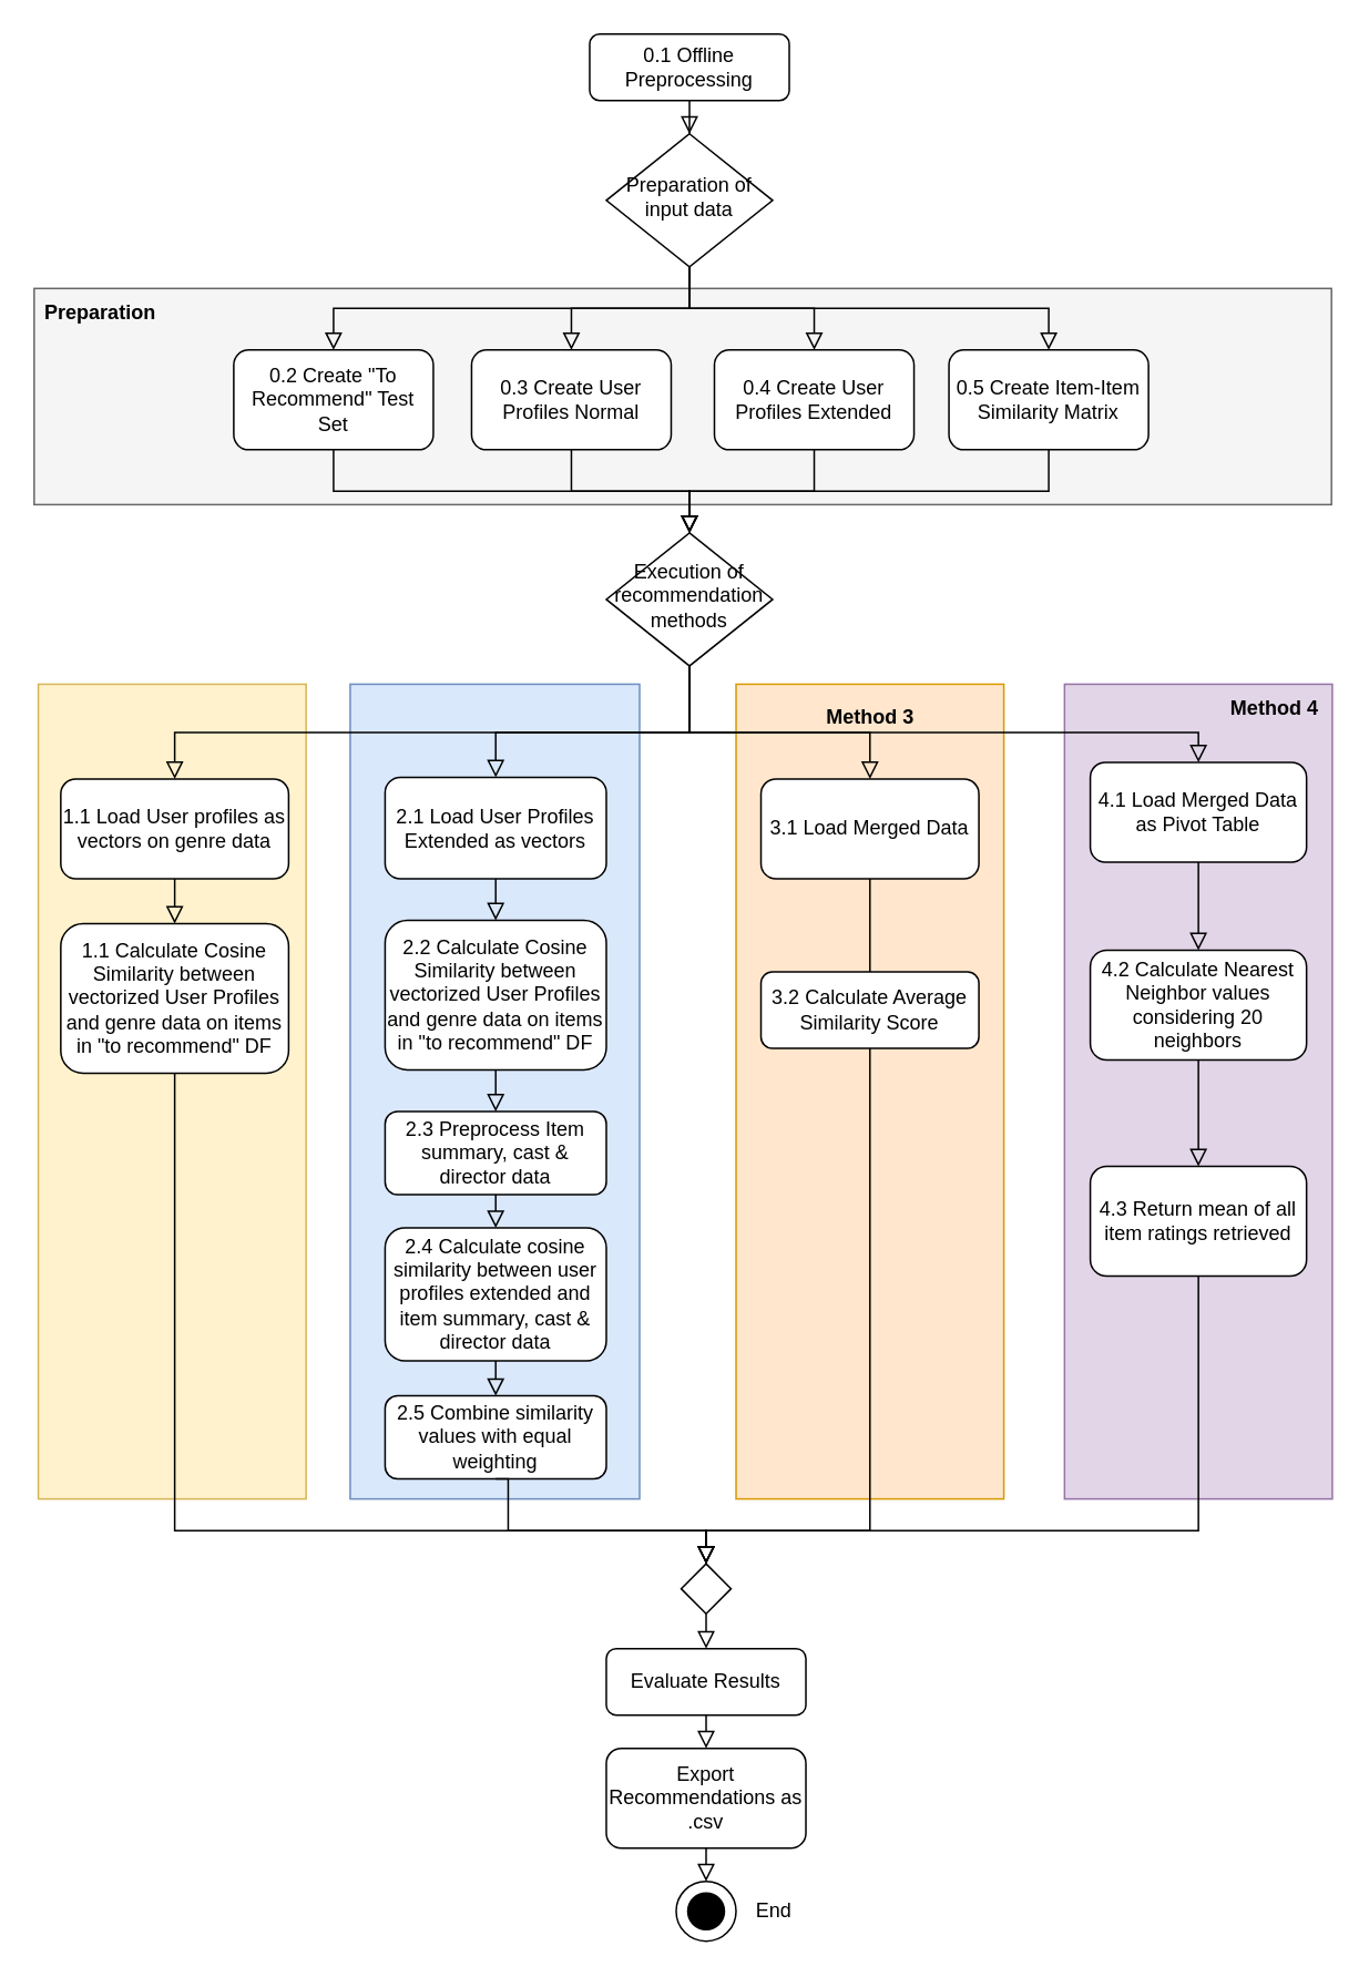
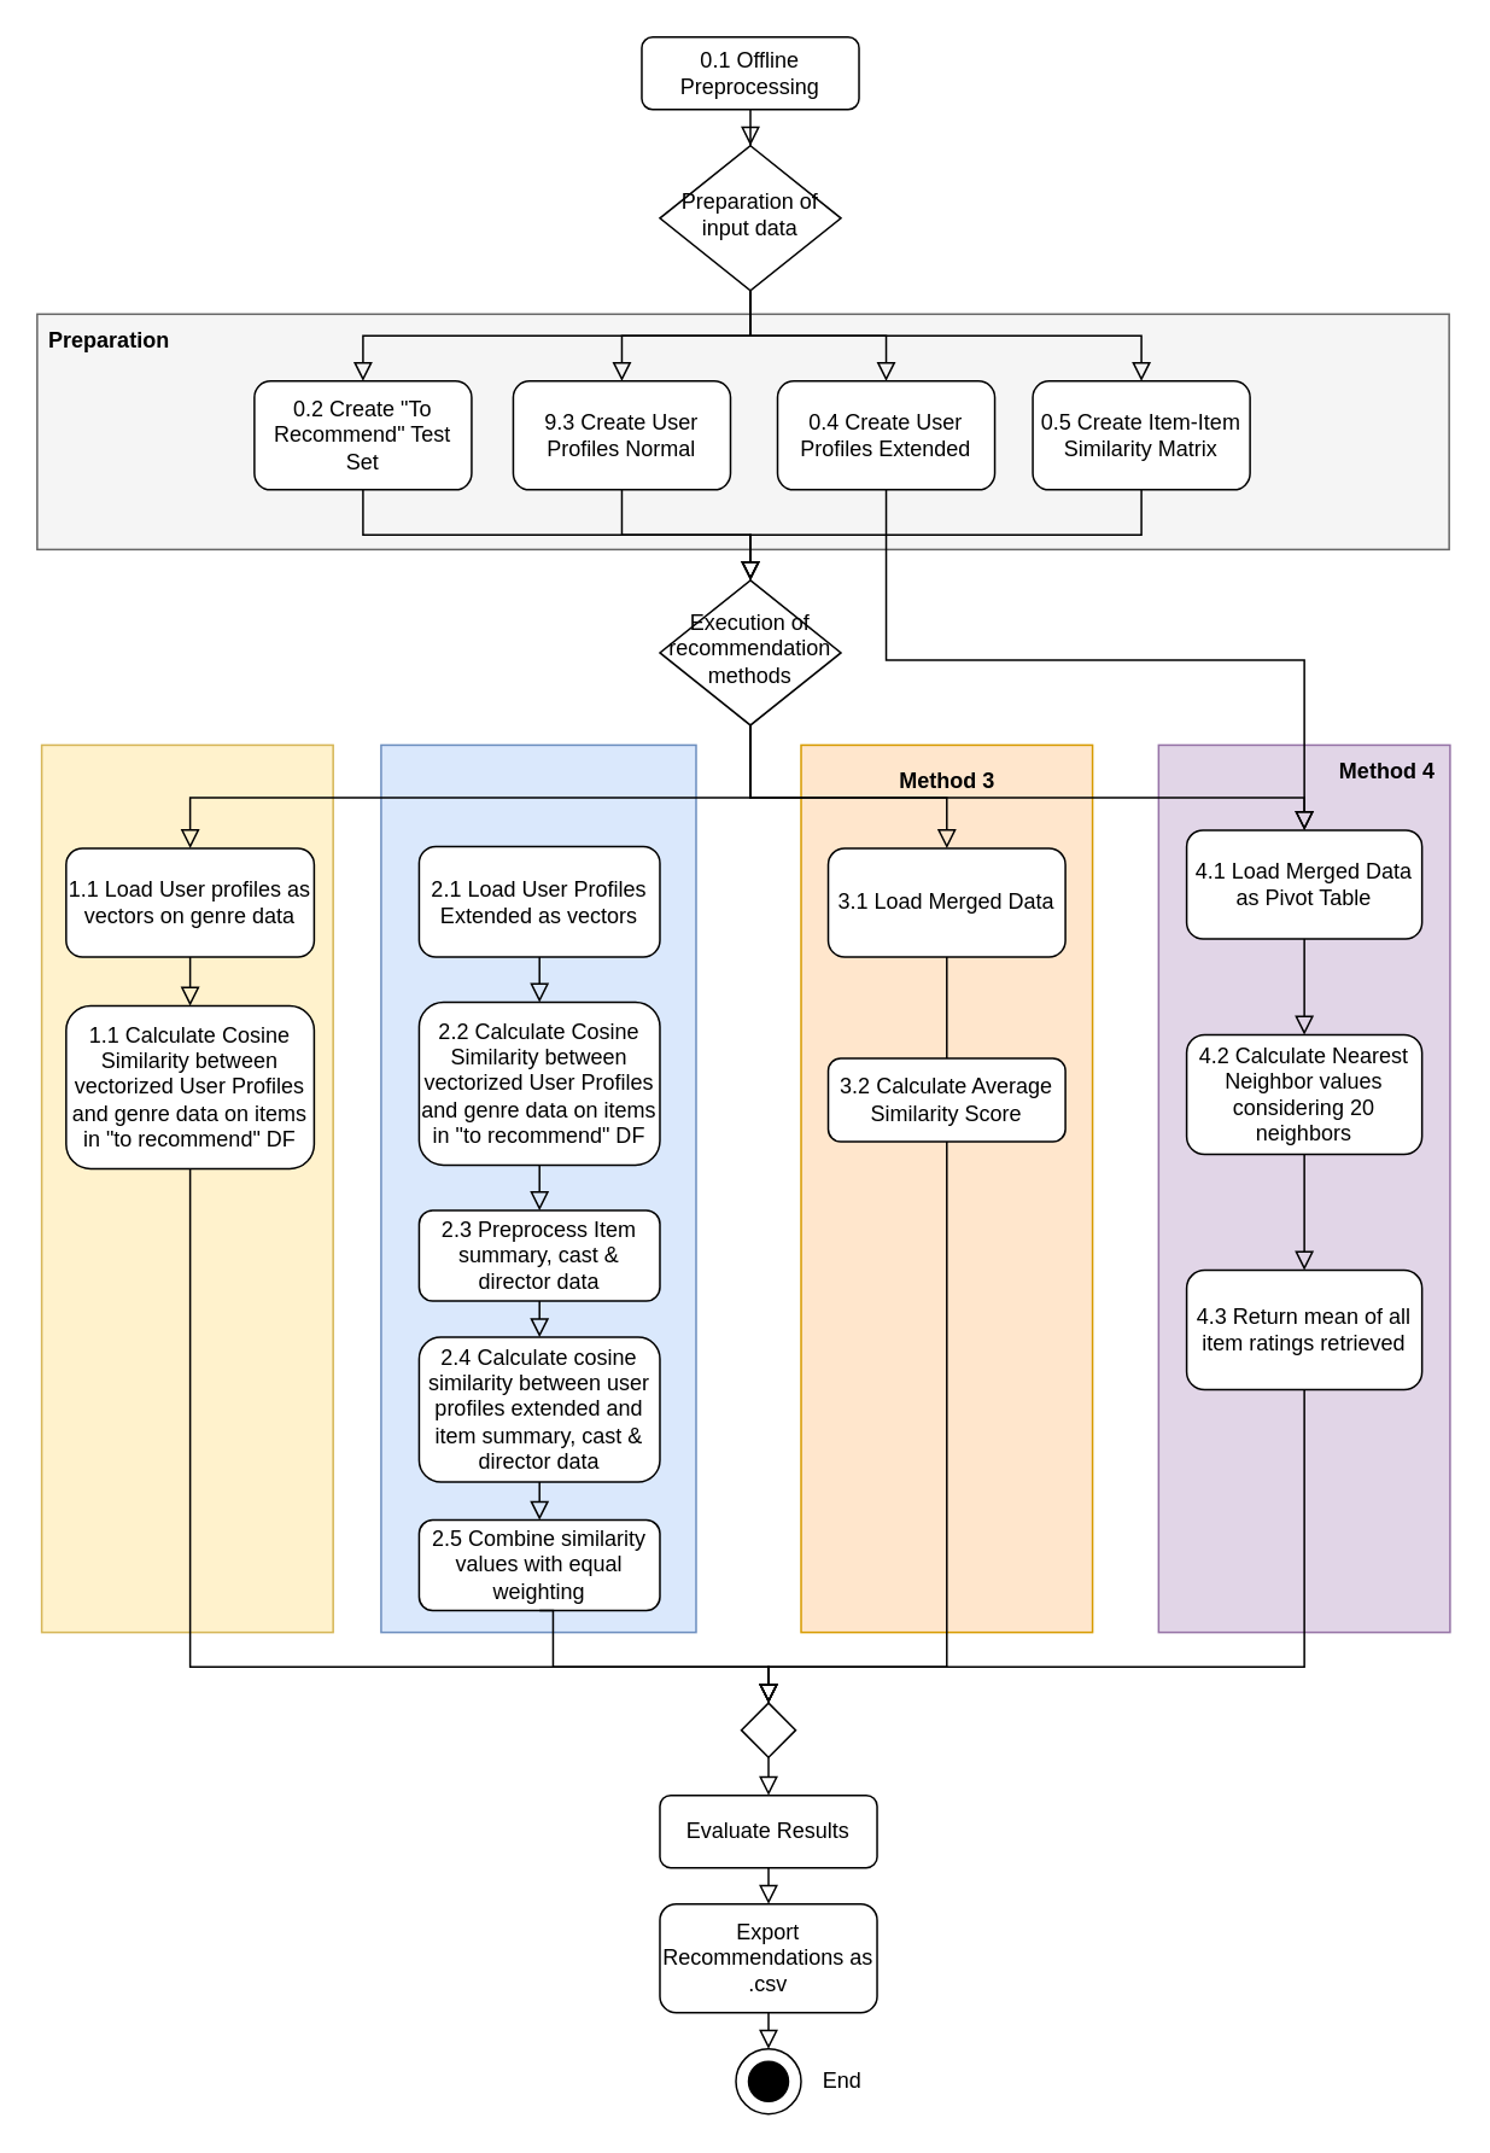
- <mxCell id="20" value="0.3 Create User Profiles Normal" style="rounded=1;whiteSpace=wrap;html=1;fontSize=12;glass=0;strokeWidth=1;shadow=0;" vertex="1" parent="1"><mxGeometry x="283" y="210" width="120" height="60" as="geometry" /></mxCell>
+ <mxCell id="20" value="9.3 Create User Profiles Normal" style="rounded=1;whiteSpace=wrap;html=1;fontSize=12;glass=0;strokeWidth=1;shadow=0;" vertex="1" parent="1"><mxGeometry x="283" y="210" width="120" height="60" as="geometry" /></mxCell>
- <mxCell id="31" value="" style="rounded=0;html=1;jettySize=auto;orthogonalLoop=1;fontSize=11;endArrow=block;endFill=0;endSize=8;strokeWidth=1;shadow=0;labelBackgroundColor=none;edgeStyle=orthogonalEdgeStyle;entryX=0.5;entryY=0;entryDx=0;entryDy=0;exitX=0.5;exitY=1;exitDx=0;exitDy=0;" edge="1" parent="1" source="22" target="11"><mxGeometry relative="1" as="geometry"><mxPoint x="353" y="300" as="sourcePoint" /><mxPoint x="424" y="365" as="targetPoint" /></mxGeometry></mxCell>
+ <mxCell id="31" value="" style="rounded=0;html=1;jettySize=auto;orthogonalLoop=1;fontSize=11;endArrow=block;endFill=0;endSize=8;strokeWidth=1;shadow=0;labelBackgroundColor=none;edgeStyle=orthogonalEdgeStyle;exitX=0.5;exitY=1;exitDx=0;exitDy=0;" edge="1" parent="1" source="22" target="15"><mxGeometry relative="1" as="geometry"><mxPoint x="353" y="300" as="sourcePoint" /><mxPoint x="424" y="365" as="targetPoint" /></mxGeometry></mxCell>
- <mxCell id="17" value="" style="rounded=0;html=1;jettySize=auto;orthogonalLoop=1;fontSize=11;endArrow=block;endFill=0;endSize=8;strokeWidth=1;shadow=0;labelBackgroundColor=none;edgeStyle=orthogonalEdgeStyle;exitX=0.5;exitY=1;exitDx=0;exitDy=0;entryX=0.5;entryY=0;entryDx=0;entryDy=0;" edge="1" parent="1" source="11" target="13"><mxGeometry relative="1" as="geometry"><mxPoint x="424" y="436" as="sourcePoint" /><mxPoint x="174" y="476" as="targetPoint" /><Array as="points"><mxPoint x="414" y="440" /><mxPoint x="297" y="440" /></Array></mxGeometry></mxCell>
